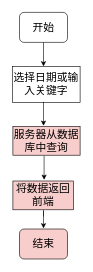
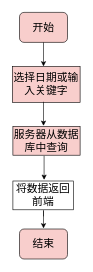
- <mxCell id="2" value="&lt;font style=&quot;font-size: 18px&quot;&gt;开始&lt;/font&gt;" style="rounded=1;whiteSpace=wrap;html=1;" vertex="1" parent="1"><mxGeometry x="32" y="20" width="80" height="50" as="geometry" /></mxCell>
+ <mxCell id="2" value="&lt;font style=&quot;font-size: 18px&quot;&gt;开始&lt;/font&gt;" style="rounded=1;whiteSpace=wrap;html=1;fillColor=#f8cecc;" vertex="1" parent="1"><mxGeometry x="32" y="20" width="80" height="50" as="geometry" /></mxCell>
- <mxCell id="4" value="选择日期或输入关键字" style="rounded=0;whiteSpace=wrap;html=1;fontSize=18;" vertex="1" parent="1"><mxGeometry x="20" y="110" width="113" height="60" as="geometry" /></mxCell>
+ <mxCell id="4" value="选择日期或输入关键字" style="rounded=0;whiteSpace=wrap;html=1;fontSize=18;fillColor=#f8cecc;" vertex="1" parent="1"><mxGeometry x="20" y="110" width="113" height="60" as="geometry" /></mxCell>
- <mxCell id="8" value="&lt;font style=&quot;font-size: 18px&quot;&gt;将数据返回前端&lt;/font&gt;" style="rounded=0;whiteSpace=wrap;html=1;fillColor=#f8cecc;" vertex="1" parent="1"><mxGeometry x="21" y="301" width="101" height="48" as="geometry" /></mxCell>
+ <mxCell id="8" value="&lt;font style=&quot;font-size: 18px&quot;&gt;将数据返回前端&lt;/font&gt;" style="rounded=0;whiteSpace=wrap;html=1;" vertex="1" parent="1"><mxGeometry x="21" y="301" width="101" height="48" as="geometry" /></mxCell>
